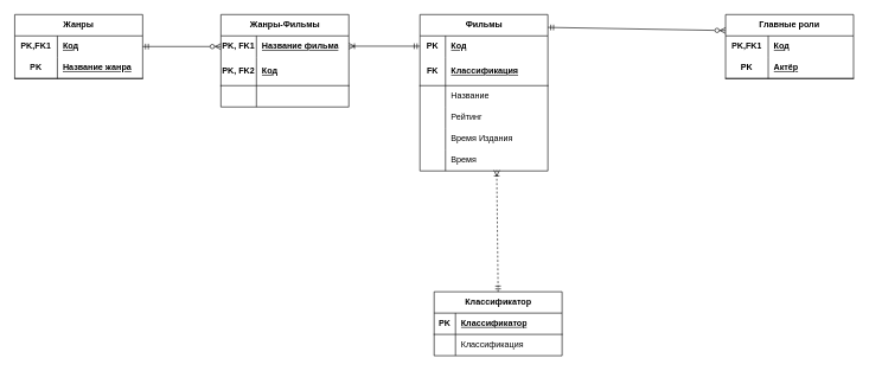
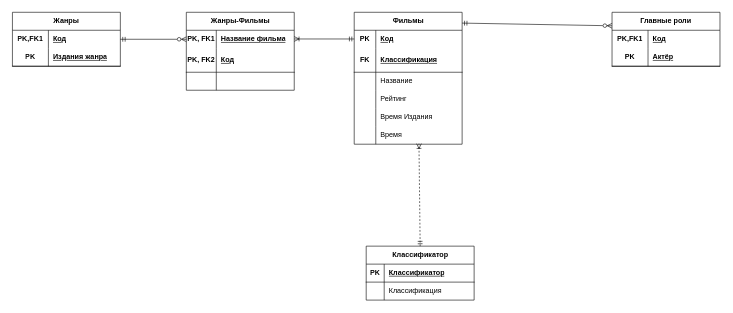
- <mxCell id="8" value="Название жанра" style="shape=partialRectangle;connectable=0;fillColor=none;top=0;left=0;bottom=0;right=0;align=left;spacingLeft=6;fontStyle=5;overflow=hidden;html=1;whiteSpace=wrap;" parent="6" vertex="1"><mxGeometry x="60" width="120" height="30" as="geometry"><mxRectangle width="120" height="30" as="alternateBounds" /></mxGeometry></mxCell>
+ <mxCell id="8" value="Издания жанра" style="shape=partialRectangle;connectable=0;fillColor=none;top=0;left=0;bottom=0;right=0;align=left;spacingLeft=6;fontStyle=5;overflow=hidden;html=1;whiteSpace=wrap;" parent="6" vertex="1"><mxGeometry x="60" width="120" height="30" as="geometry"><mxRectangle width="120" height="30" as="alternateBounds" /></mxGeometry></mxCell>
